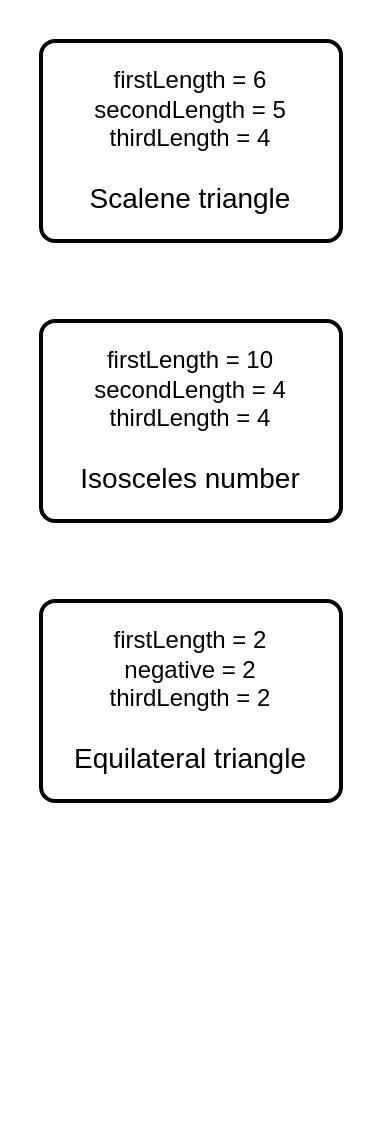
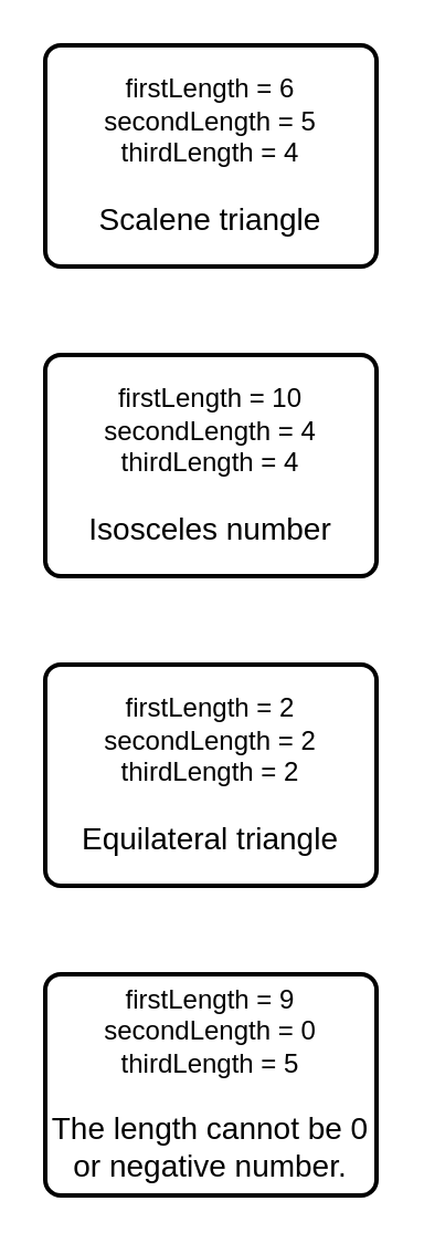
- <mxCell id="2" value="&lt;font color=&quot;#000000&quot;&gt;firstLength = 2&lt;br&gt;negative = 2&lt;br&gt;thirdLength = 2&lt;br&gt;&lt;br&gt;&lt;span style=&quot;font-family: &amp;#34;helvetica&amp;#34; , &amp;#34;arial&amp;#34; , sans-serif ; font-size: 14px&quot;&gt;Equilateral triangle&lt;/span&gt;&lt;/font&gt;" style="rounded=1;whiteSpace=wrap;html=1;absoluteArcSize=1;arcSize=14;strokeWidth=2;" vertex="1" parent="1"><mxGeometry x="20" y="300" width="150" height="100" as="geometry" /></mxCell>
+ <mxCell id="2" value="&lt;font color=&quot;#000000&quot;&gt;firstLength = 2&lt;br&gt;secondLength = 2&lt;br&gt;thirdLength = 2&lt;br&gt;&lt;br&gt;&lt;span style=&quot;font-family: &amp;#34;helvetica&amp;#34; , &amp;#34;arial&amp;#34; , sans-serif ; font-size: 14px&quot;&gt;Equilateral triangle&lt;/span&gt;&lt;/font&gt;" style="rounded=1;whiteSpace=wrap;html=1;absoluteArcSize=1;arcSize=14;strokeWidth=2;" vertex="1" parent="1"><mxGeometry x="20" y="300" width="150" height="100" as="geometry" /></mxCell>
+ <mxCell id="5" value="&lt;font color=&quot;#000000&quot;&gt;firstLength = 9&lt;br&gt;secondLength = 0&lt;br&gt;thirdLength = 5&lt;br&gt;&lt;br&gt;&lt;span style=&quot;font-family: &amp;#34;helvetica&amp;#34; , &amp;#34;arial&amp;#34; , sans-serif ; font-size: 14px&quot;&gt;The length cannot be 0 or negative number.&lt;/span&gt;&lt;/font&gt;" style="rounded=1;whiteSpace=wrap;html=1;absoluteArcSize=1;arcSize=14;strokeWidth=2;" vertex="1" parent="1"><mxGeometry x="20" y="440" width="150" height="100" as="geometry" /></mxCell>
